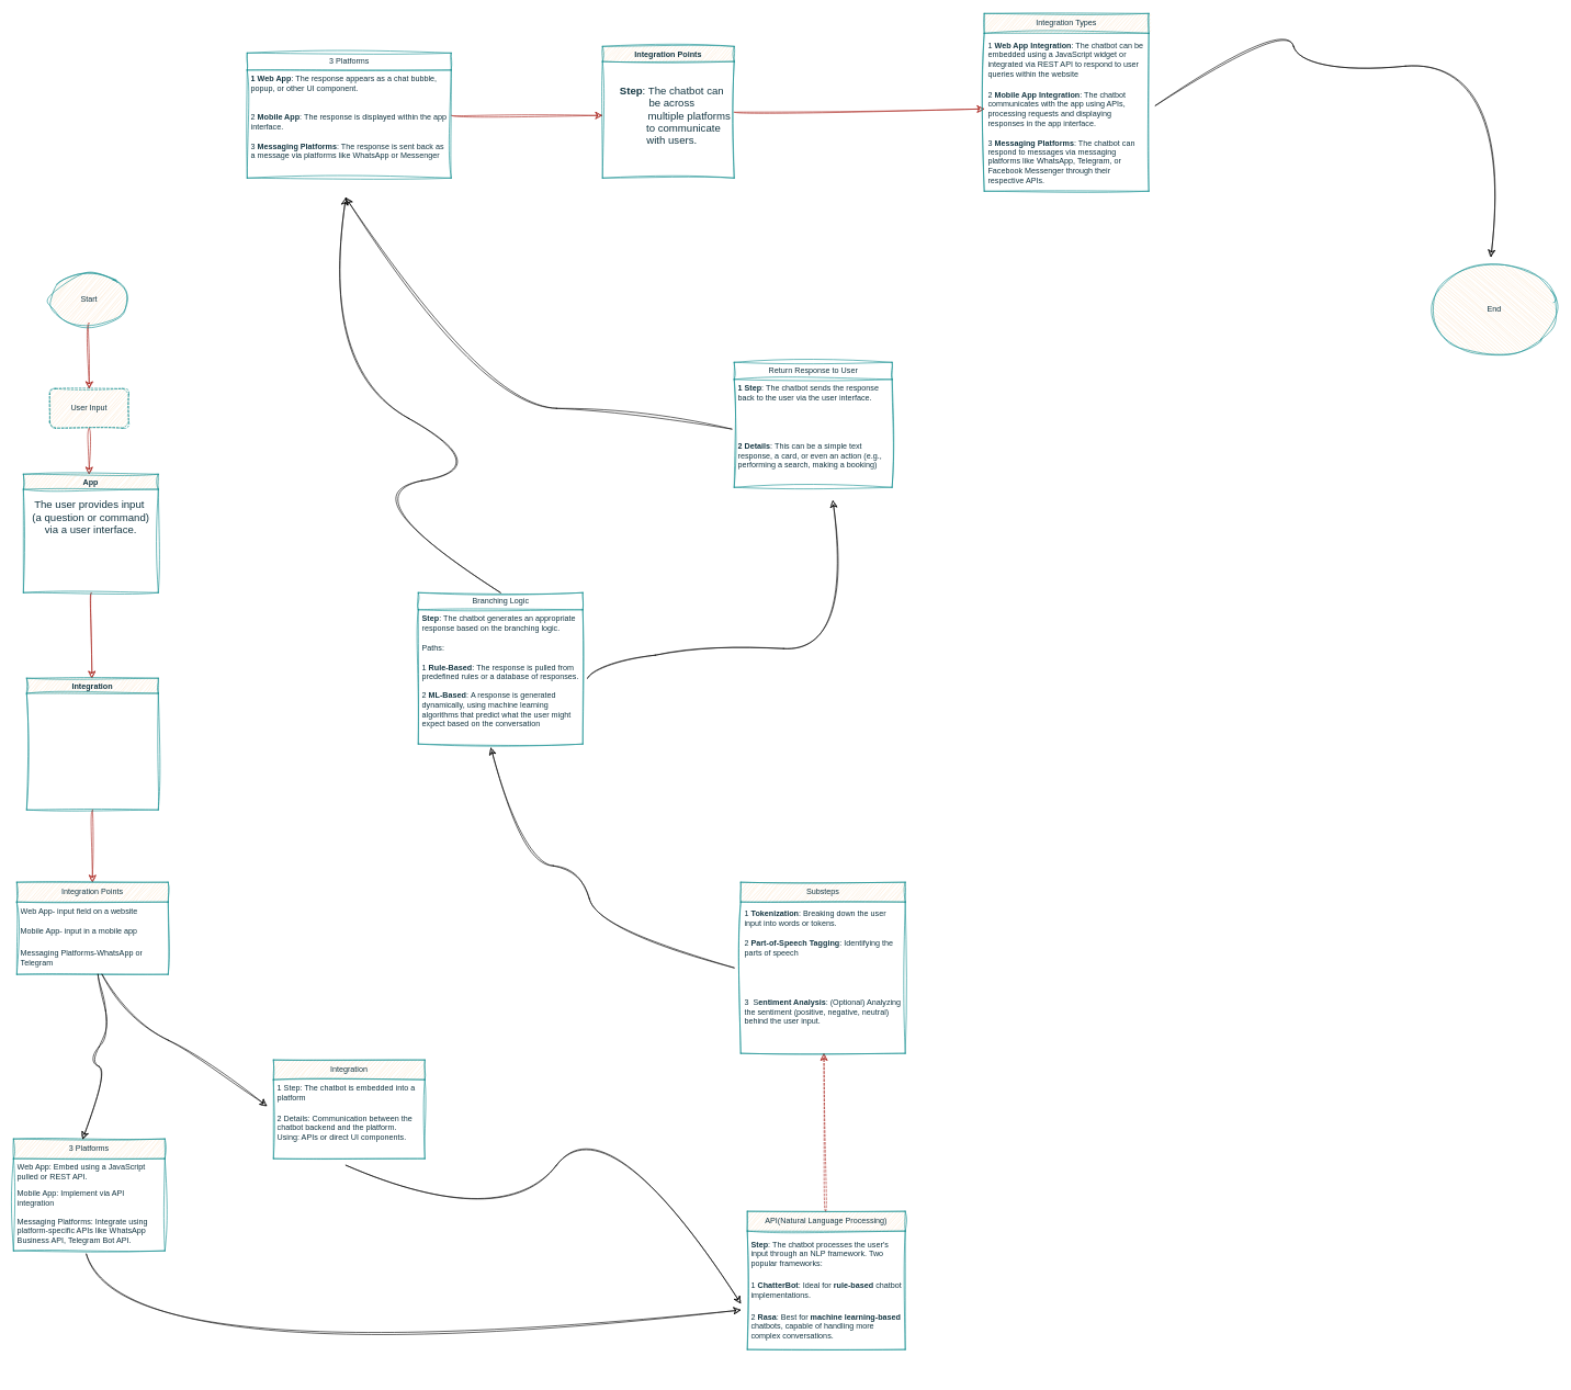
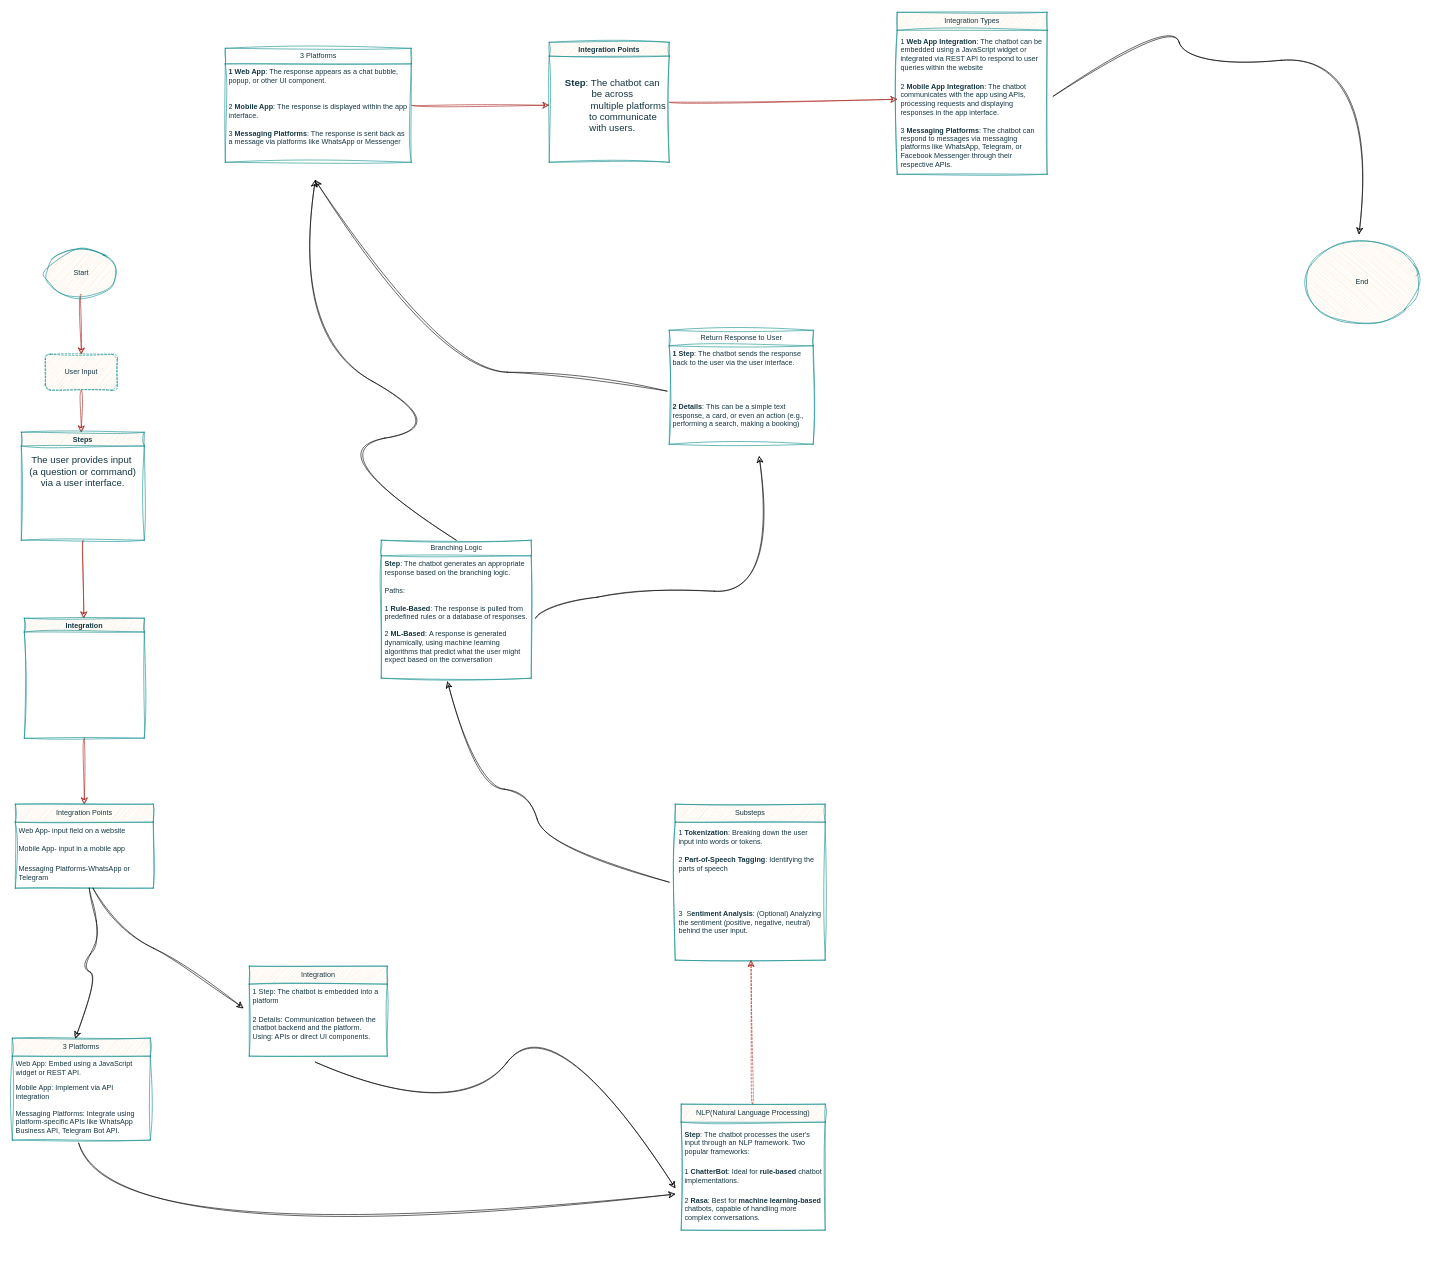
- <mxCell id="6" value="App" style="swimlane;whiteSpace=wrap;html=1;labelBackgroundColor=none;fillColor=#FAE5C7;strokeColor=#0F8B8D;fontColor=#143642;sketch=1;curveFitting=1;jiggle=2;" parent="1" vertex="1"><mxGeometry x="35" y="720" width="205" height="180" as="geometry" /></mxCell>
+ <mxCell id="6" value="Steps" style="swimlane;whiteSpace=wrap;html=1;labelBackgroundColor=none;fillColor=#FAE5C7;strokeColor=#0F8B8D;fontColor=#143642;sketch=1;curveFitting=1;jiggle=2;" parent="1" vertex="1"><mxGeometry x="35" y="720" width="205" height="180" as="geometry" /></mxCell>
- <mxCell id="18" value="Web App:&amp;nbsp;Embed using a JavaScript pulled or REST API." style="text;strokeColor=none;fillColor=none;align=left;verticalAlign=middle;spacingLeft=4;spacingRight=4;overflow=hidden;points=[[0,0.5],[1,0.5]];portConstraint=eastwest;rotatable=0;whiteSpace=wrap;html=1;labelBackgroundColor=none;fontColor=#143642;sketch=1;curveFitting=1;jiggle=2;" parent="17" vertex="1"><mxGeometry y="30" width="230" height="40" as="geometry" /></mxCell>
+ <mxCell id="18" value="Web App:&amp;nbsp;Embed using a JavaScript widget or REST API." style="text;strokeColor=none;fillColor=none;align=left;verticalAlign=middle;spacingLeft=4;spacingRight=4;overflow=hidden;points=[[0,0.5],[1,0.5]];portConstraint=eastwest;rotatable=0;whiteSpace=wrap;html=1;labelBackgroundColor=none;fontColor=#143642;sketch=1;curveFitting=1;jiggle=2;" parent="17" vertex="1"><mxGeometry y="30" width="230" height="40" as="geometry" /></mxCell>
- <mxCell id="22" value="API(Natural Language Processing)" style="swimlane;fontStyle=0;childLayout=stackLayout;horizontal=1;startSize=30;horizontalStack=0;resizeParent=1;resizeParentMax=0;resizeLast=0;collapsible=1;marginBottom=0;whiteSpace=wrap;html=1;labelBackgroundColor=none;fillColor=#FAE5C7;strokeColor=#0F8B8D;fontColor=#143642;sketch=1;curveFitting=1;jiggle=2;" parent="1" vertex="1"><mxGeometry x="1135" y="1840" width="240" height="210" as="geometry" /></mxCell>
+ <mxCell id="22" value="NLP(Natural Language Processing)" style="swimlane;fontStyle=0;childLayout=stackLayout;horizontal=1;startSize=30;horizontalStack=0;resizeParent=1;resizeParentMax=0;resizeLast=0;collapsible=1;marginBottom=0;whiteSpace=wrap;html=1;labelBackgroundColor=none;fillColor=#FAE5C7;strokeColor=#0F8B8D;fontColor=#143642;sketch=1;curveFitting=1;jiggle=2;" parent="1" vertex="1"><mxGeometry x="1135" y="1840" width="240" height="210" as="geometry" /></mxCell>
